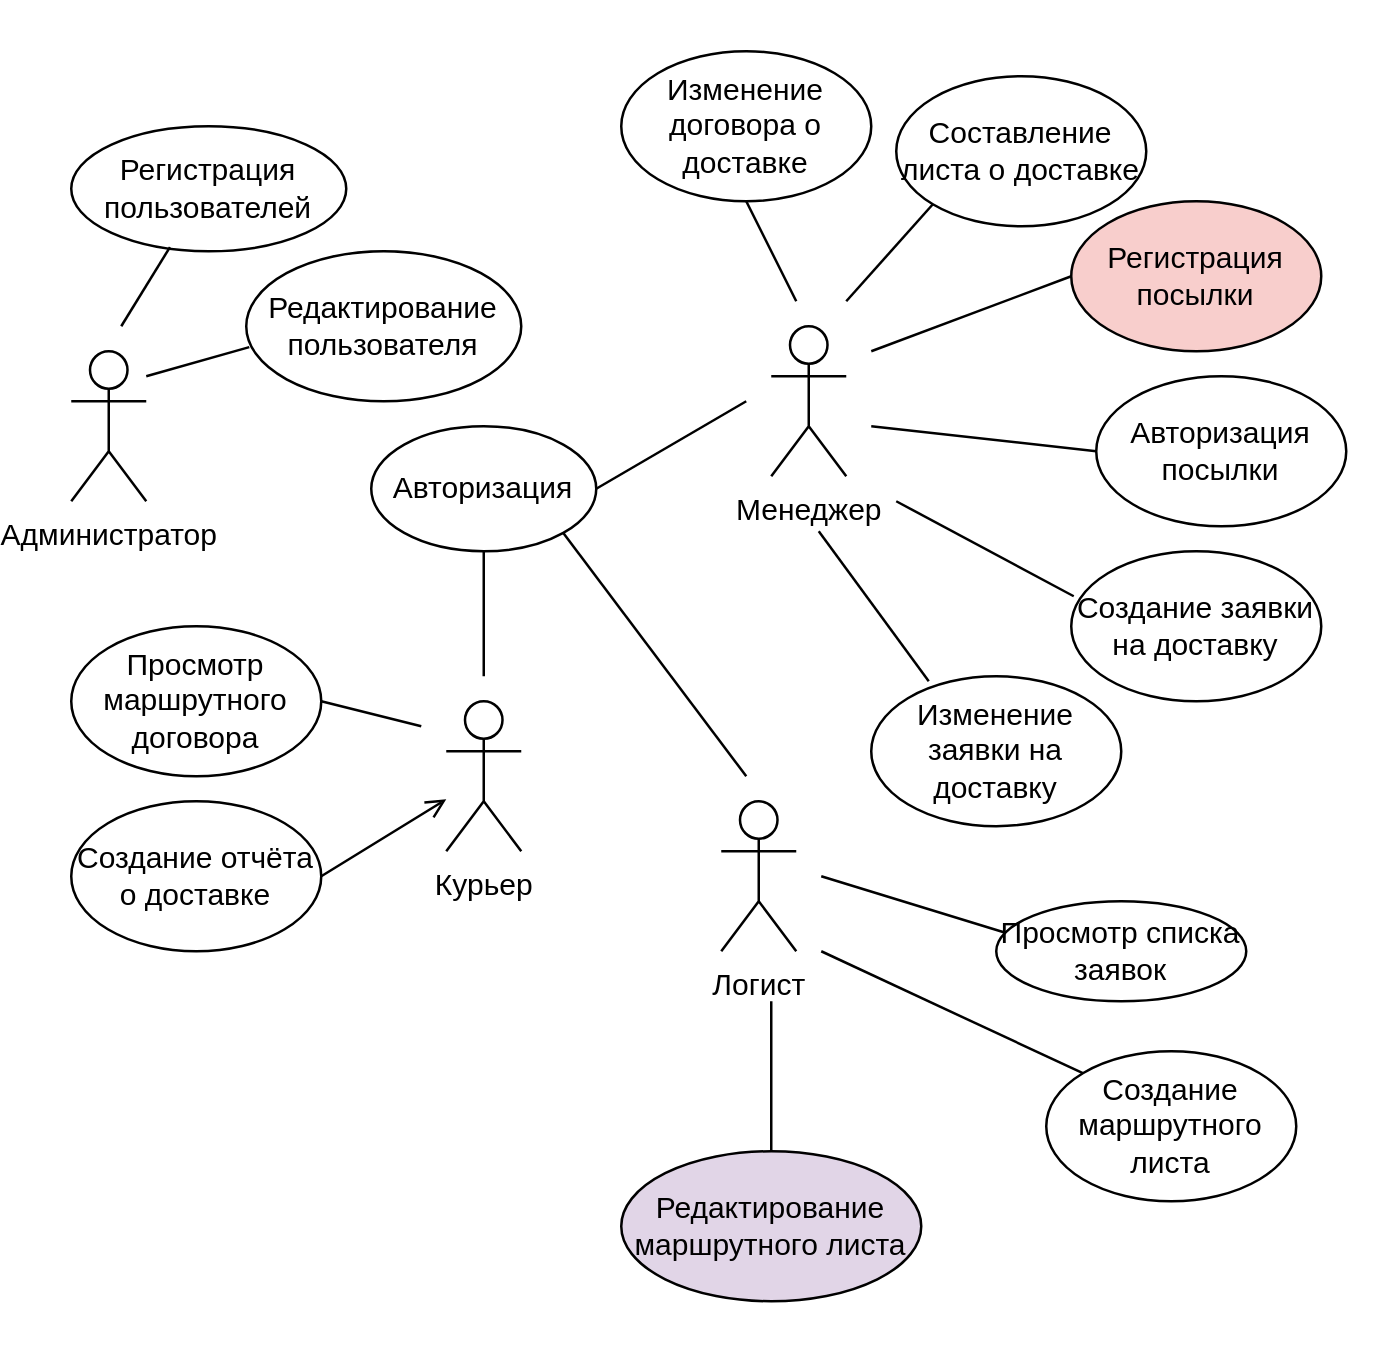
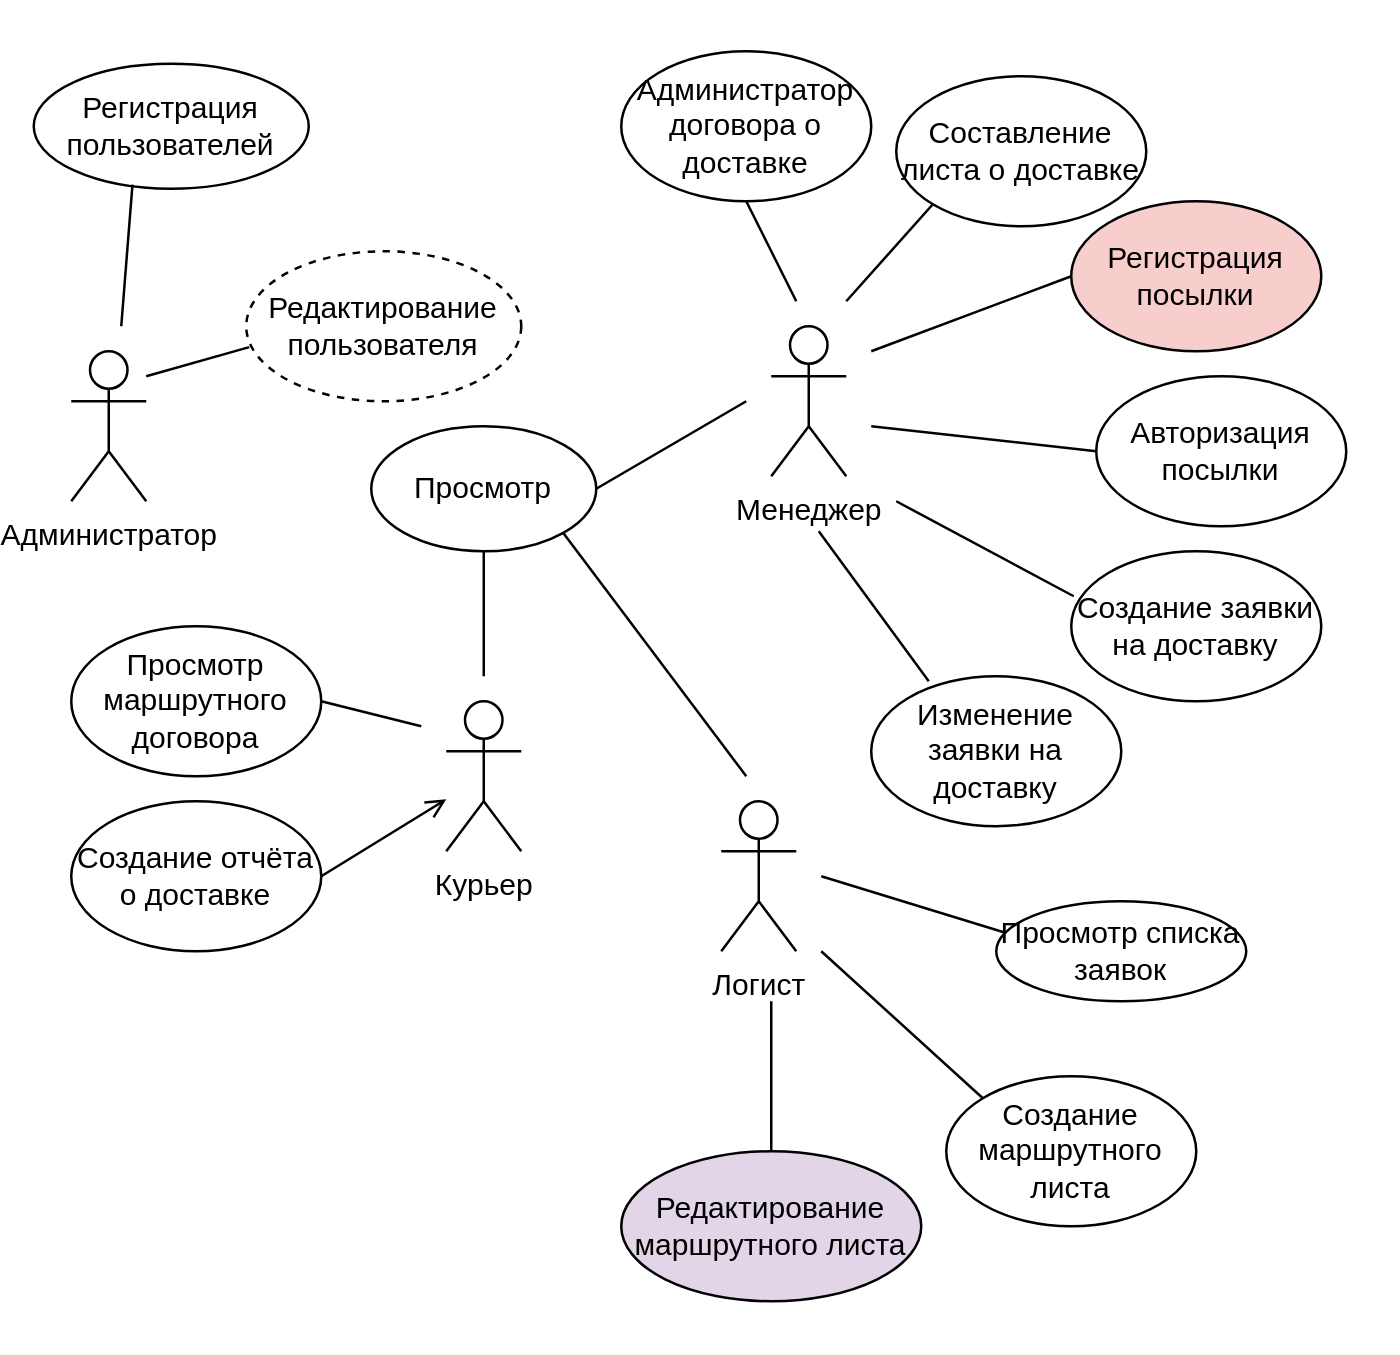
- <mxCell id="30" value="Изменение договора о доставке" style="ellipse;whiteSpace=wrap;html=1;" parent="1" vertex="1"><mxGeometry x="240" y="20" width="100" height="60" as="geometry" /></mxCell>
+ <mxCell id="30" value="Администратор договора о доставке" style="ellipse;whiteSpace=wrap;html=1;" parent="1" vertex="1"><mxGeometry x="240" y="20" width="100" height="60" as="geometry" /></mxCell>
- <mxCell id="3" value="Регистрация пользователей" style="ellipse;whiteSpace=wrap;html=1;" parent="1" vertex="1"><mxGeometry x="20" y="50" width="110" height="50" as="geometry" /></mxCell>
+ <mxCell id="3" value="Регистрация пользователей" style="ellipse;whiteSpace=wrap;html=1;" parent="1" vertex="1"><mxGeometry x="5" y="25" width="110" height="50" as="geometry" /></mxCell>
- <mxCell id="4" value="Редактирование пользователя" style="ellipse;whiteSpace=wrap;html=1;" parent="1" vertex="1"><mxGeometry x="90" y="100" width="110" height="60" as="geometry" /></mxCell>
+ <mxCell id="4" value="Редактирование пользователя" style="ellipse;whiteSpace=wrap;html=1;dashed=1;" parent="1" vertex="1"><mxGeometry x="90" y="100" width="110" height="60" as="geometry" /></mxCell>
- <mxCell id="5" value="Авторизация" style="ellipse;whiteSpace=wrap;html=1;" parent="1" vertex="1"><mxGeometry x="140" y="170" width="90" height="50" as="geometry" /></mxCell>
+ <mxCell id="5" value="Просмотр" style="ellipse;whiteSpace=wrap;html=1;" parent="1" vertex="1"><mxGeometry x="140" y="170" width="90" height="50" as="geometry" /></mxCell>
- <mxCell id="12" value="Создание маршрутного листа" style="ellipse;whiteSpace=wrap;html=1;" parent="1" vertex="1"><mxGeometry x="410" y="420" width="100" height="60" as="geometry" /></mxCell>
+ <mxCell id="12" value="Создание маршрутного листа" style="ellipse;whiteSpace=wrap;html=1;" parent="1" vertex="1"><mxGeometry x="370" y="430" width="100" height="60" as="geometry" /></mxCell>
